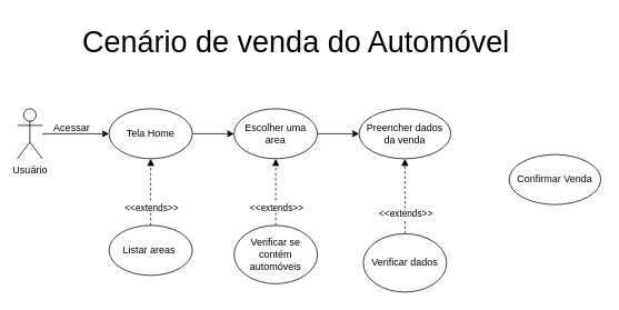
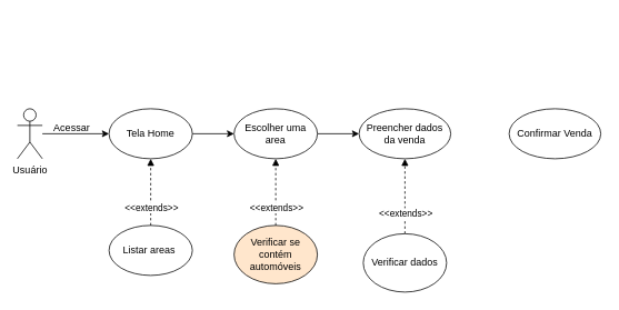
- <mxCell id="2" value="&lt;font style=&quot;font-size: 36px;&quot;&gt;Cenário de venda do Automóvel&lt;/font&gt;" style="text;html=1;align=center;verticalAlign=middle;resizable=0;points=[];autosize=1;strokeColor=none;fillColor=none;" vertex="1" parent="1"><mxGeometry x="84" y="20" width="540" height="60" as="geometry" /></mxCell>
- <mxCell id="20" value="Confirmar Venda" style="ellipse;whiteSpace=wrap;html=1;" vertex="1" parent="1"><mxGeometry x="610" y="185" width="110" height="60" as="geometry" /></mxCell>
+ <mxCell id="20" value="Confirmar Venda" style="ellipse;whiteSpace=wrap;html=1;" vertex="1" parent="1"><mxGeometry x="610" y="130" width="110" height="60" as="geometry" /></mxCell>
- <mxCell id="16" value="Verificar se contém automóveis" style="ellipse;whiteSpace=wrap;html=1;" vertex="1" parent="1"><mxGeometry x="280" y="270" width="100" height="70" as="geometry" /></mxCell>
+ <mxCell id="16" value="Verificar se contém automóveis" style="ellipse;whiteSpace=wrap;html=1;fillColor=#ffe6cc;" vertex="1" parent="1"><mxGeometry x="280" y="270" width="100" height="70" as="geometry" /></mxCell>
